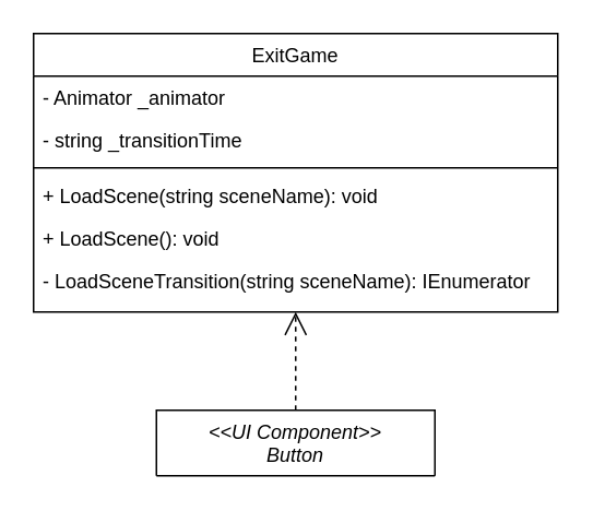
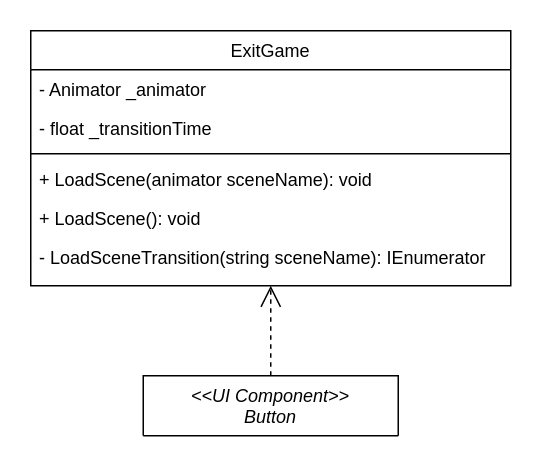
- <mxCell id="4" value="- string _transitionTime" style="text;align=left;verticalAlign=top;spacingLeft=4;spacingRight=4;overflow=hidden;rotatable=0;points=[[0,0.5],[1,0.5]];portConstraint=eastwest;rounded=0;shadow=0;html=0;" vertex="1" parent="2"><mxGeometry y="52" width="320" height="26" as="geometry" /></mxCell>
+ <mxCell id="4" value="- float _transitionTime" style="text;align=left;verticalAlign=top;spacingLeft=4;spacingRight=4;overflow=hidden;rotatable=0;points=[[0,0.5],[1,0.5]];portConstraint=eastwest;rounded=0;shadow=0;html=0;" vertex="1" parent="2"><mxGeometry y="52" width="320" height="26" as="geometry" /></mxCell>
- <mxCell id="6" value="+ LoadScene(string sceneName): void" style="text;align=left;verticalAlign=top;spacingLeft=4;spacingRight=4;overflow=hidden;rotatable=0;points=[[0,0.5],[1,0.5]];portConstraint=eastwest;" vertex="1" parent="2"><mxGeometry y="86" width="320" height="26" as="geometry" /></mxCell>
+ <mxCell id="6" value="+ LoadScene(animator sceneName): void" style="text;align=left;verticalAlign=top;spacingLeft=4;spacingRight=4;overflow=hidden;rotatable=0;points=[[0,0.5],[1,0.5]];portConstraint=eastwest;" vertex="1" parent="2"><mxGeometry y="86" width="320" height="26" as="geometry" /></mxCell>
